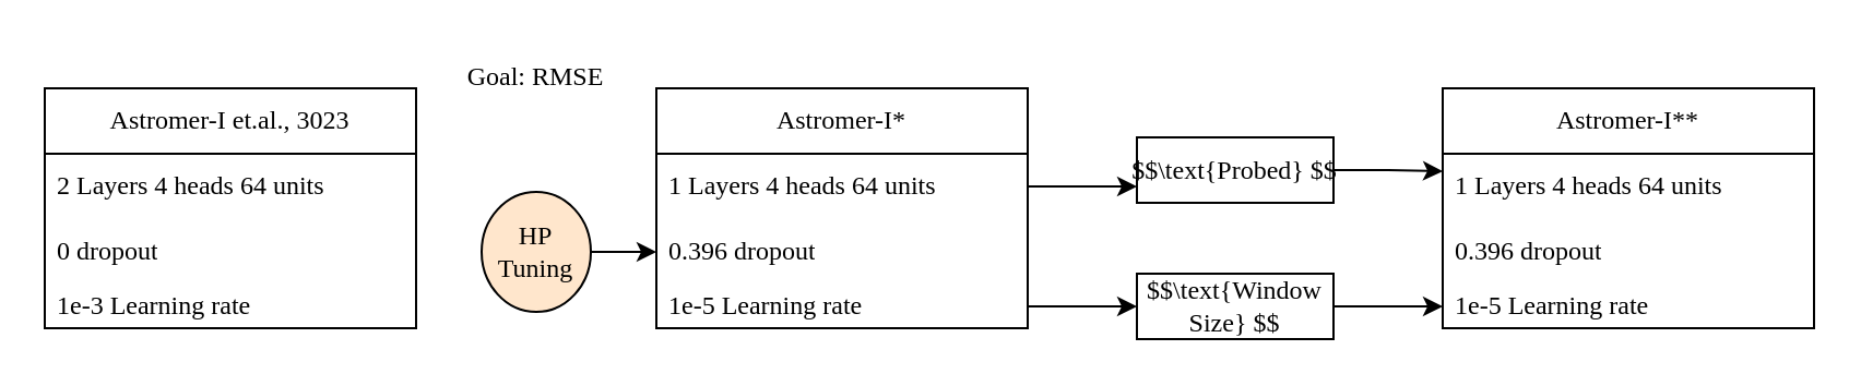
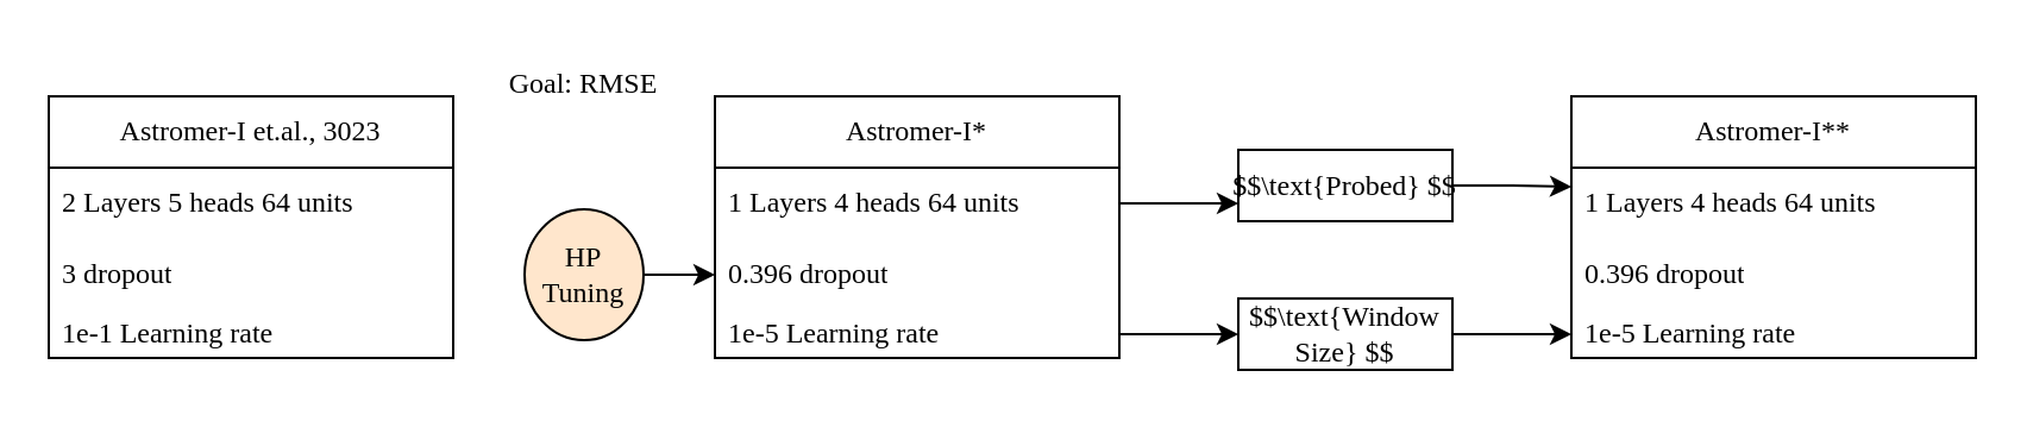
- <mxCell id="3" value="2 Layers 4 heads 64 units" style="text;strokeColor=none;fillColor=none;align=left;verticalAlign=middle;spacingLeft=4;spacingRight=4;overflow=hidden;points=[[0,0.5],[1,0.5]];portConstraint=eastwest;rotatable=0;whiteSpace=wrap;html=1;fontFamily=Times New Roman;" vertex="1" parent="2"><mxGeometry y="30" width="170" height="30" as="geometry" /></mxCell>
+ <mxCell id="3" value="2 Layers 5 heads 64 units" style="text;strokeColor=none;fillColor=none;align=left;verticalAlign=middle;spacingLeft=4;spacingRight=4;overflow=hidden;points=[[0,0.5],[1,0.5]];portConstraint=eastwest;rotatable=0;whiteSpace=wrap;html=1;fontFamily=Times New Roman;" vertex="1" parent="2"><mxGeometry y="30" width="170" height="30" as="geometry" /></mxCell>
- <mxCell id="4" value="0 dropout" style="text;strokeColor=none;fillColor=none;align=left;verticalAlign=middle;spacingLeft=4;spacingRight=4;overflow=hidden;points=[[0,0.5],[1,0.5]];portConstraint=eastwest;rotatable=0;whiteSpace=wrap;html=1;fontFamily=Times New Roman;" vertex="1" parent="2"><mxGeometry y="60" width="170" height="30" as="geometry" /></mxCell>
+ <mxCell id="4" value="3 dropout" style="text;strokeColor=none;fillColor=none;align=left;verticalAlign=middle;spacingLeft=4;spacingRight=4;overflow=hidden;points=[[0,0.5],[1,0.5]];portConstraint=eastwest;rotatable=0;whiteSpace=wrap;html=1;fontFamily=Times New Roman;" vertex="1" parent="2"><mxGeometry y="60" width="170" height="30" as="geometry" /></mxCell>
- <mxCell id="5" value="1e-3 Learning rate" style="text;strokeColor=none;fillColor=none;align=left;verticalAlign=middle;spacingLeft=4;spacingRight=4;overflow=hidden;points=[[0,0.5],[1,0.5]];portConstraint=eastwest;rotatable=0;whiteSpace=wrap;html=1;fontFamily=Times New Roman;" vertex="1" parent="2"><mxGeometry y="90" width="170" height="20" as="geometry" /></mxCell>
+ <mxCell id="5" value="1e-1 Learning rate" style="text;strokeColor=none;fillColor=none;align=left;verticalAlign=middle;spacingLeft=4;spacingRight=4;overflow=hidden;points=[[0,0.5],[1,0.5]];portConstraint=eastwest;rotatable=0;whiteSpace=wrap;html=1;fontFamily=Times New Roman;" vertex="1" parent="2"><mxGeometry y="90" width="170" height="20" as="geometry" /></mxCell>
